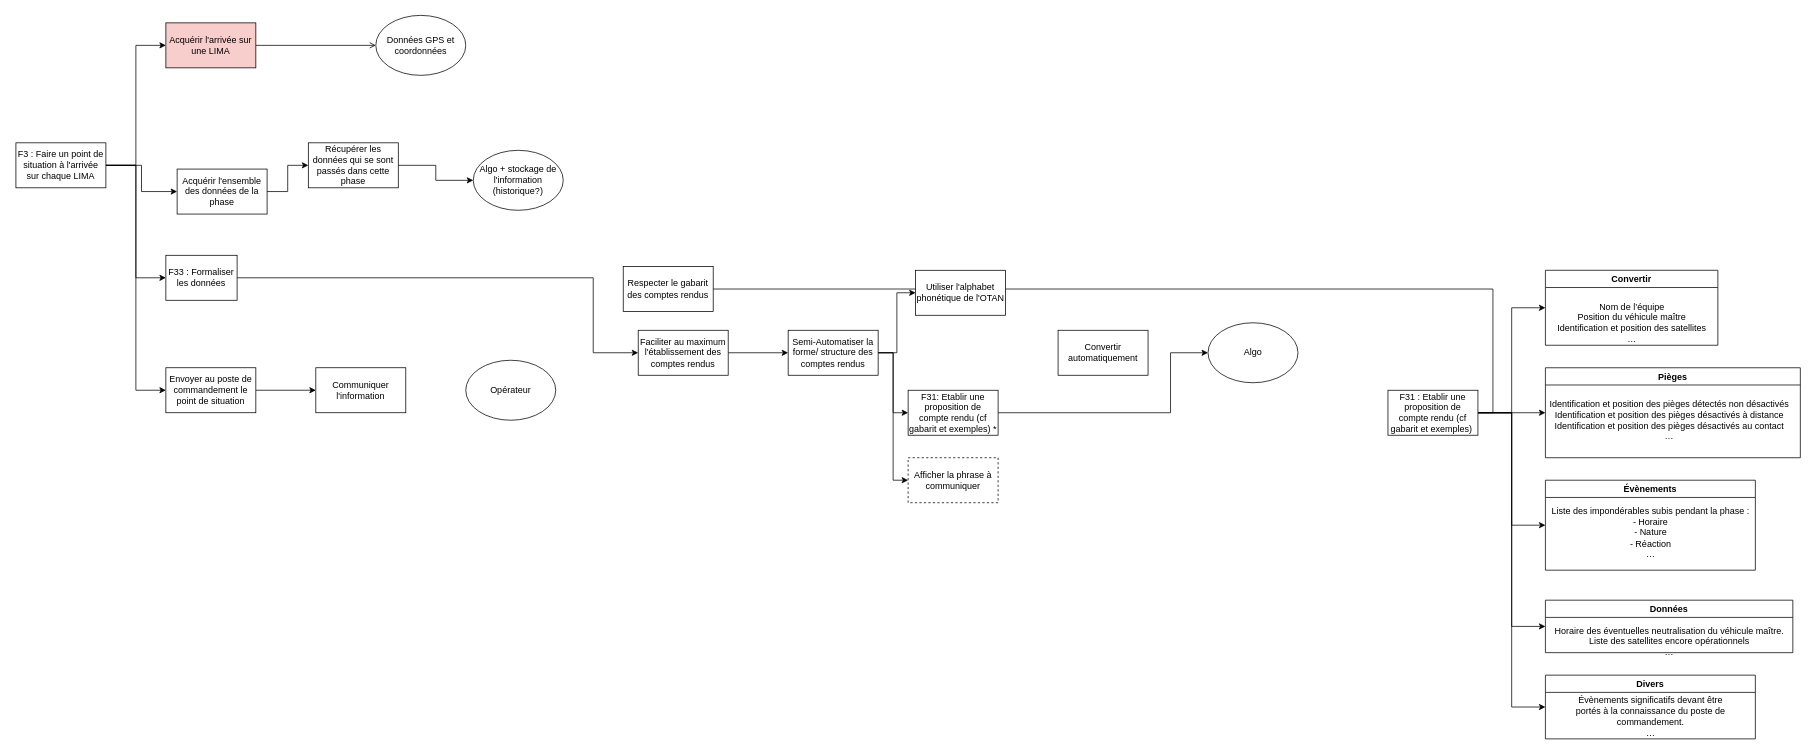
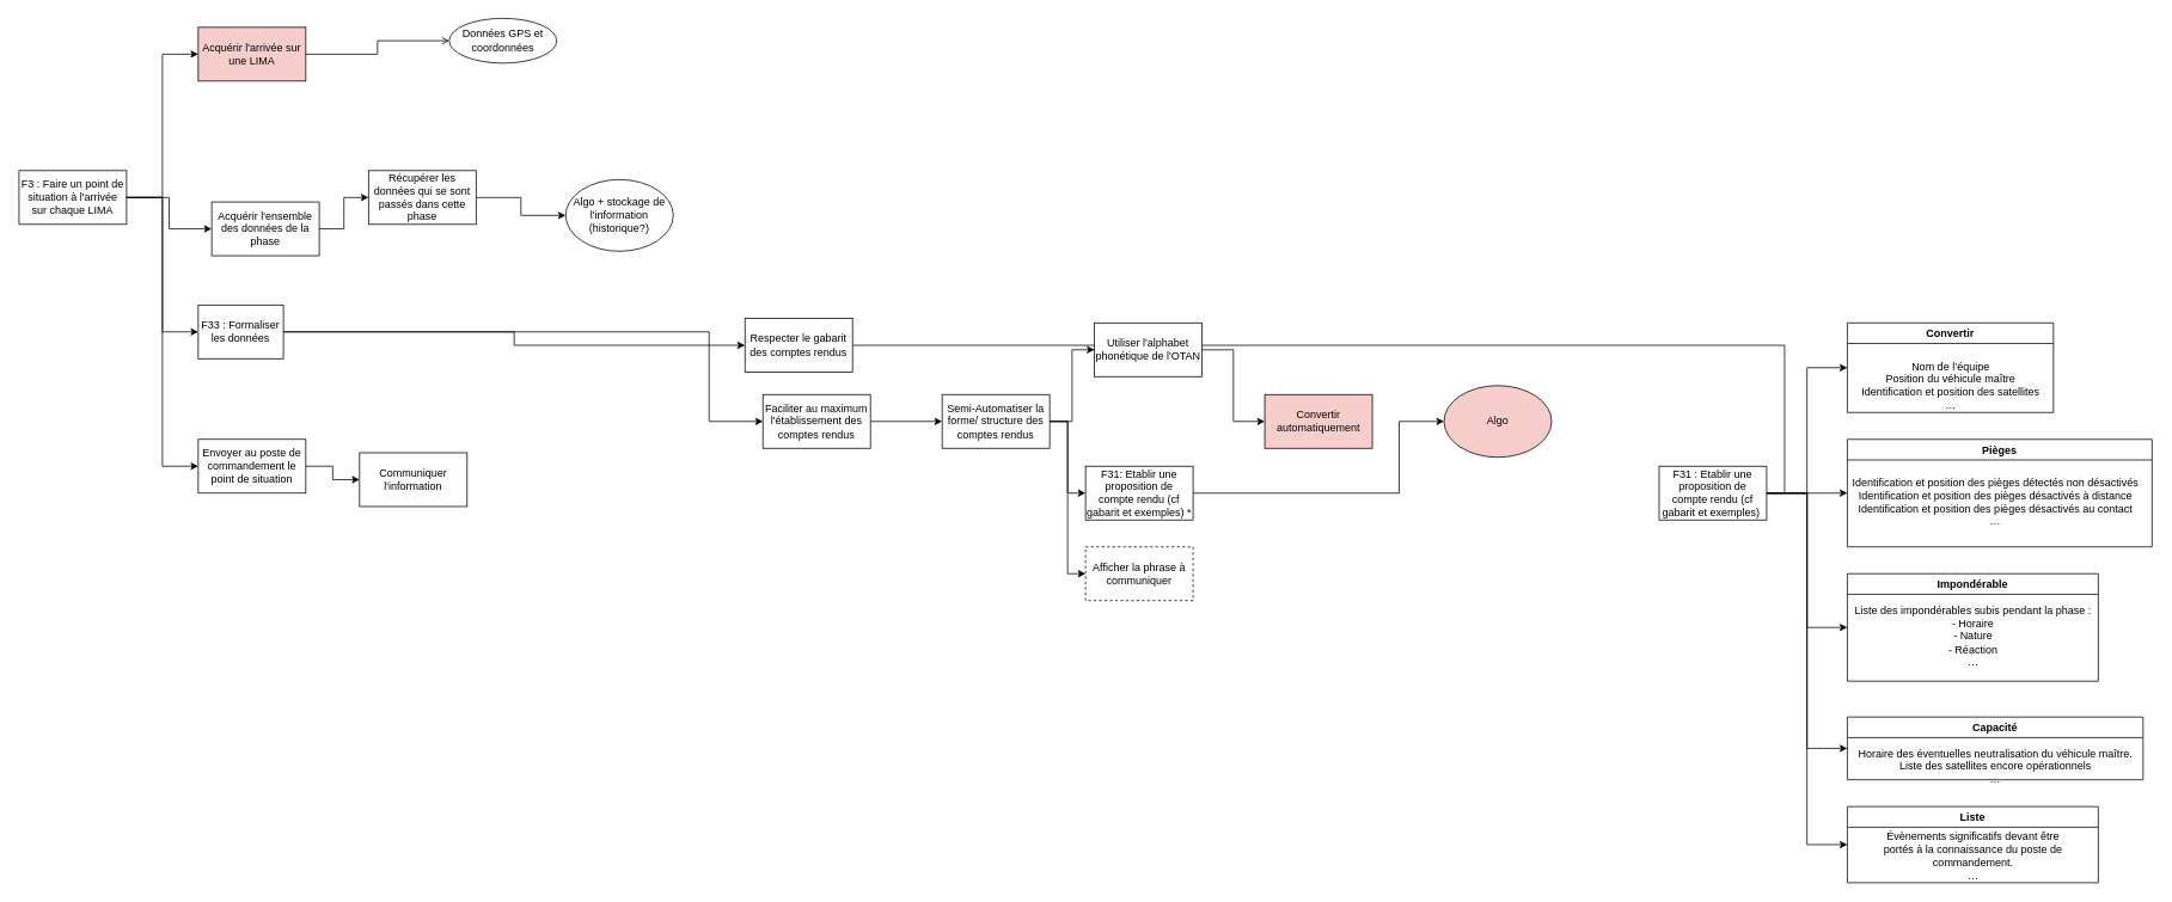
- <mxCell id="18" value="Données GPS et coordonnées" style="ellipse;whiteSpace=wrap;html=1;" parent="1" vertex="1"><mxGeometry x="500" y="20" width="120" height="80" as="geometry" /></mxCell>
+ <mxCell id="18" value="Données GPS et coordonnées" style="ellipse;whiteSpace=wrap;html=1;" parent="1" vertex="1"><mxGeometry x="500" y="20" width="120" height="50" as="geometry" /></mxCell>
+ <mxCell id="15" style="edgeStyle=orthogonalEdgeStyle;rounded=0;orthogonalLoop=1;jettySize=auto;html=1;exitX=1;exitY=0.5;exitDx=0;exitDy=0;entryX=0;entryY=0.5;entryDx=0;entryDy=0;" parent="1" source="17" target="23" edge="1"><mxGeometry relative="1" as="geometry" /></mxCell>
+ <mxCell id="30" style="edgeStyle=orthogonalEdgeStyle;rounded=0;orthogonalLoop=1;jettySize=auto;html=1;exitX=1;exitY=0.5;exitDx=0;exitDy=0;entryX=0;entryY=0.5;entryDx=0;entryDy=0;" parent="1" source="31" target="35" edge="1"><mxGeometry relative="1" as="geometry" /></mxCell>
- <mxCell id="35" value="Convertir automatiquement" style="rounded=0;whiteSpace=wrap;html=1;" parent="1" vertex="1"><mxGeometry x="1410" y="440" width="120" height="60" as="geometry" /></mxCell>
+ <mxCell id="35" value="Convertir automatiquement" style="rounded=0;whiteSpace=wrap;html=1;fillColor=#f8cecc;" parent="1" vertex="1"><mxGeometry x="1410" y="440" width="120" height="60" as="geometry" /></mxCell>
- <mxCell id="36" value="Algo" style="ellipse;whiteSpace=wrap;html=1;" parent="1" vertex="1"><mxGeometry x="1610" y="430" width="120" height="80" as="geometry" /></mxCell>
+ <mxCell id="36" value="Algo" style="ellipse;whiteSpace=wrap;html=1;fillColor=#f8cecc;" parent="1" vertex="1"><mxGeometry x="1610" y="430" width="120" height="80" as="geometry" /></mxCell>
- <mxCell id="13" value="Communiquer l'information" style="rounded=0;whiteSpace=wrap;html=1;" parent="1" vertex="1"><mxGeometry x="420" y="490" width="120" height="60" as="geometry" /></mxCell>
+ <mxCell id="13" value="Communiquer l'information" style="rounded=0;whiteSpace=wrap;html=1;" parent="1" vertex="1"><mxGeometry x="400" y="505" width="120" height="60" as="geometry" /></mxCell>
- <mxCell id="14" value="Opérateur" style="ellipse;whiteSpace=wrap;html=1;" parent="1" vertex="1"><mxGeometry x="620" y="480" width="120" height="80" as="geometry" /></mxCell>
- <mxCell id="47" value="Évènements" style="swimlane;" parent="1" vertex="1"><mxGeometry x="2060" y="640" width="280" height="120" as="geometry"><mxRectangle x="1730" y="160" width="70" height="23" as="alternateBounds" /></mxGeometry></mxCell>
+ <mxCell id="47" value="Impondérable" style="swimlane;" parent="1" vertex="1"><mxGeometry x="2060" y="640" width="280" height="120" as="geometry"><mxRectangle x="1730" y="160" width="70" height="23" as="alternateBounds" /></mxGeometry></mxCell>
- <mxCell id="49" value="Données" style="swimlane;" parent="1" vertex="1"><mxGeometry x="2060" y="800" width="330" height="70" as="geometry"><mxRectangle x="1730" y="600" width="70" height="23" as="alternateBounds" /></mxGeometry></mxCell>
+ <mxCell id="49" value="Capacité" style="swimlane;" parent="1" vertex="1"><mxGeometry x="2060" y="800" width="330" height="70" as="geometry"><mxRectangle x="1730" y="600" width="70" height="23" as="alternateBounds" /></mxGeometry></mxCell>
- <mxCell id="51" value="Divers " style="swimlane;" parent="1" vertex="1"><mxGeometry x="2060" y="900" width="280" height="85" as="geometry"><mxRectangle x="1730" y="600" width="70" height="23" as="alternateBounds" /></mxGeometry></mxCell>
+ <mxCell id="51" value="Liste " style="swimlane;" parent="1" vertex="1"><mxGeometry x="2060" y="900" width="280" height="85" as="geometry"><mxRectangle x="1730" y="600" width="70" height="23" as="alternateBounds" /></mxGeometry></mxCell>
